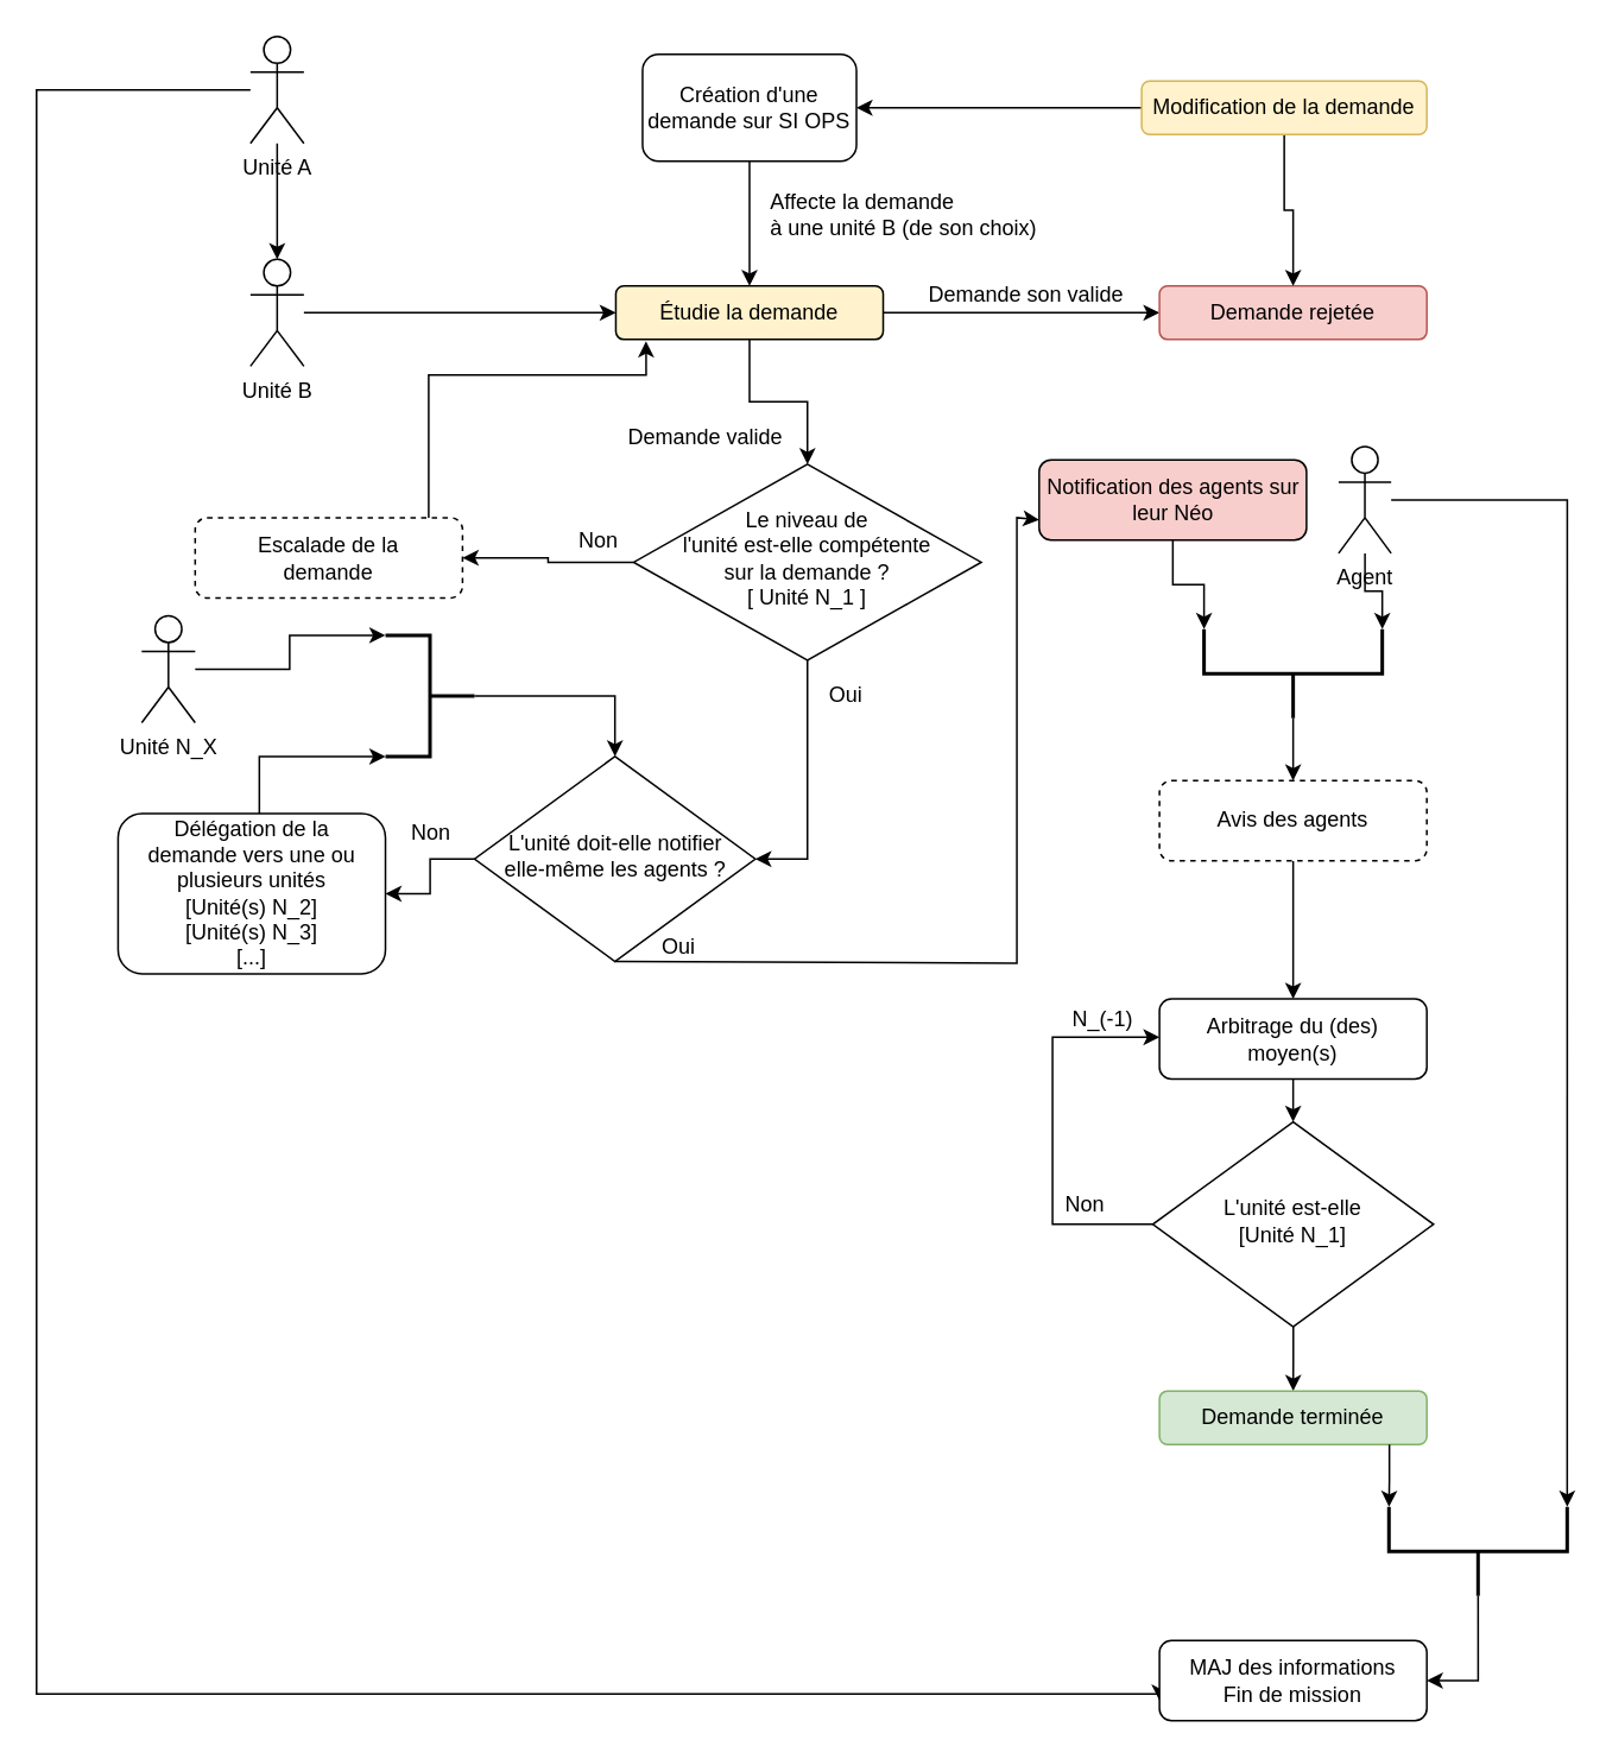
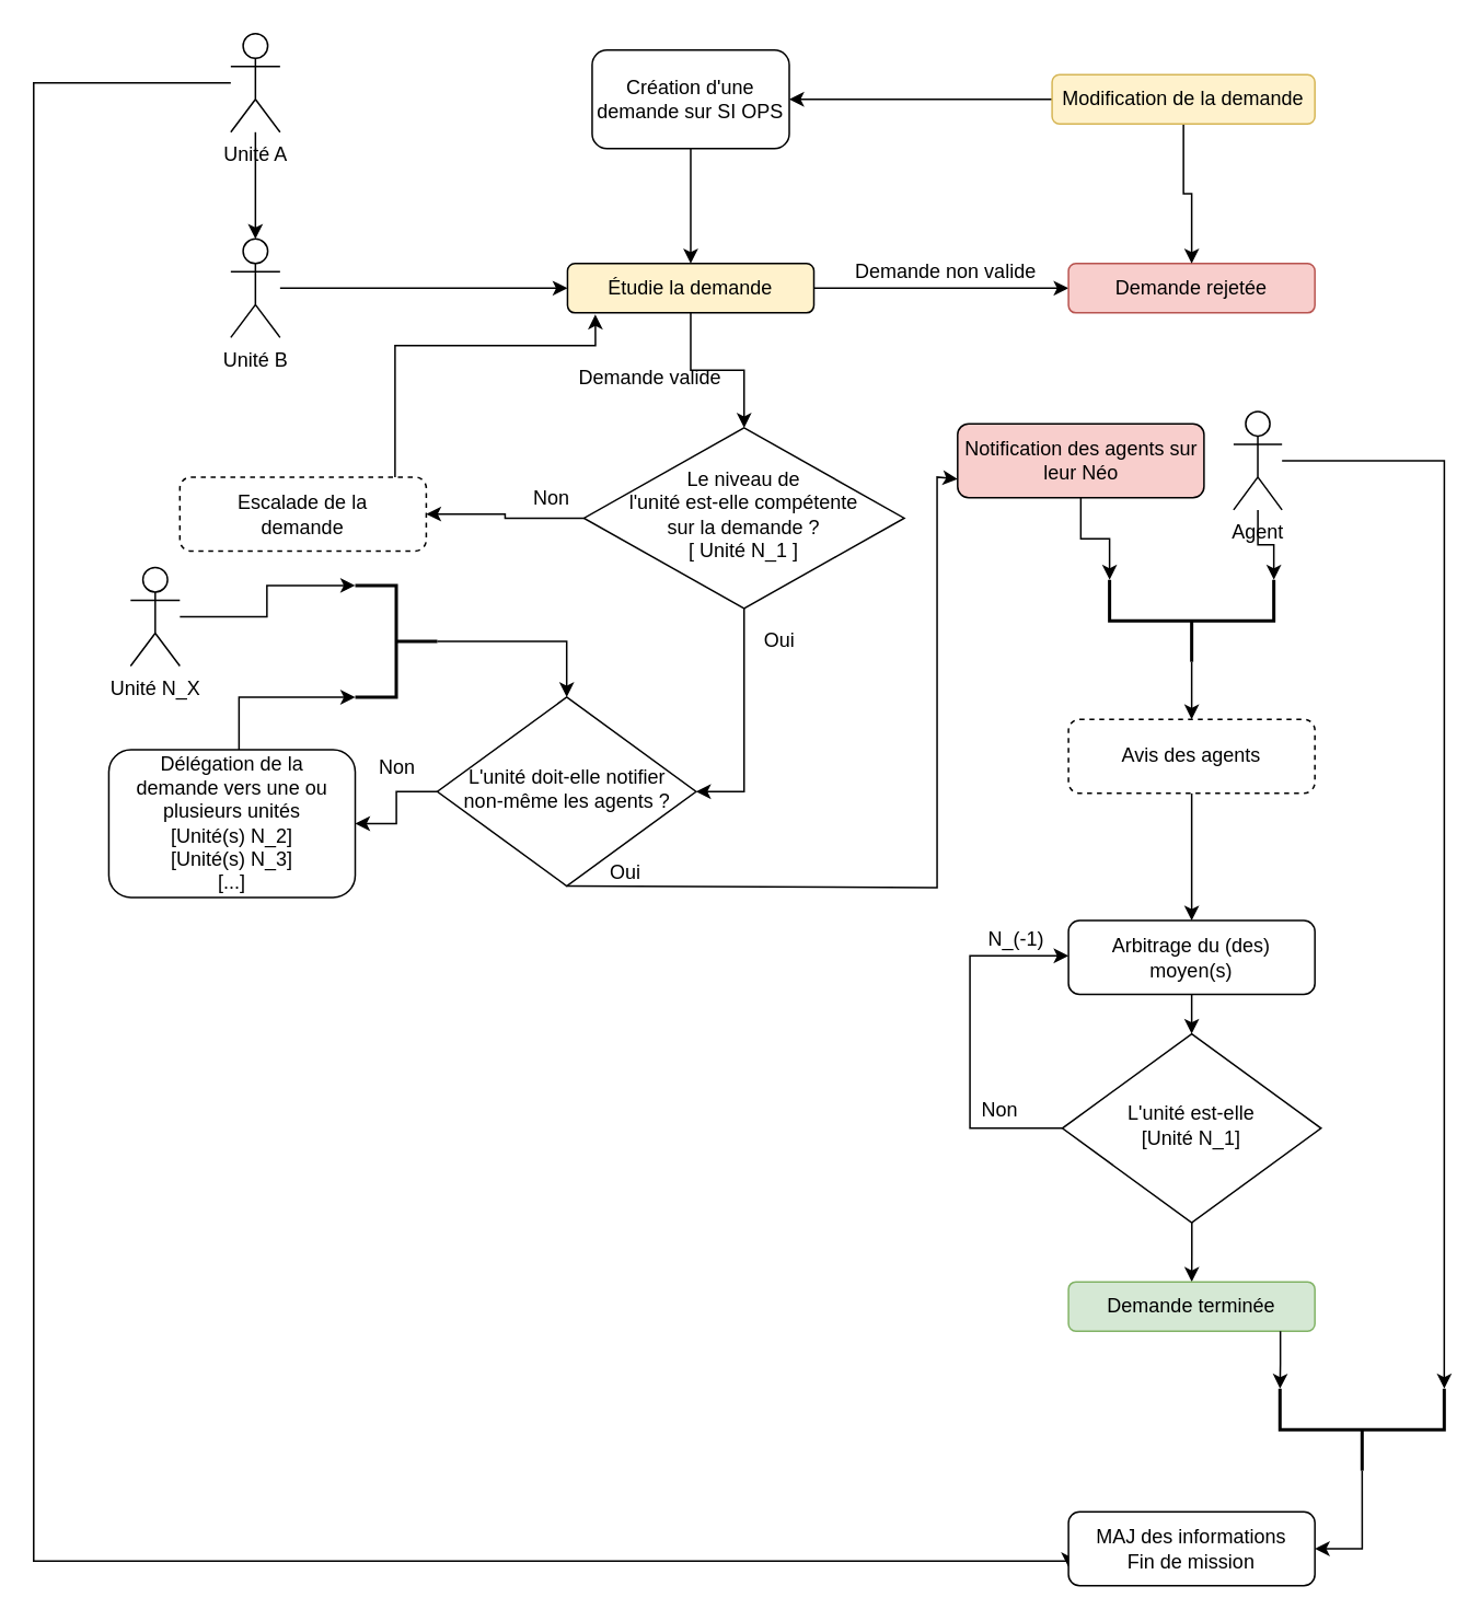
- <mxCell id="10" value="Affecte la demande&lt;br&gt;à une unité B (de son choix)" style="text;html=1;align=left;verticalAlign=middle;resizable=0;points=[];autosize=1;strokeColor=none;fillColor=none;" vertex="1" parent="1"><mxGeometry x="430" y="100" width="170" height="40" as="geometry" /></mxCell>
- <mxCell id="14" value="Demande son valide" style="text;html=1;align=center;verticalAlign=middle;resizable=0;points=[];autosize=1;strokeColor=none;fillColor=none;" vertex="1" parent="1"><mxGeometry x="510" y="150" width="130" height="30" as="geometry" /></mxCell>
+ <mxCell id="14" value="Demande non valide" style="text;html=1;align=center;verticalAlign=middle;resizable=0;points=[];autosize=1;strokeColor=none;fillColor=none;" vertex="1" parent="1"><mxGeometry x="510" y="150" width="130" height="30" as="geometry" /></mxCell>
- <mxCell id="47" value="Demande valide" style="text;html=1;align=center;verticalAlign=middle;resizable=0;points=[];autosize=1;strokeColor=none;fillColor=none;" vertex="1" parent="1"><mxGeometry x="340" y="230" width="110" height="30" as="geometry" /></mxCell>
+ <mxCell id="47" value="Demande valide" style="text;html=1;align=center;verticalAlign=middle;resizable=0;points=[];autosize=1;strokeColor=none;fillColor=none;" vertex="1" parent="1"><mxGeometry x="340" y="215" width="110" height="30" as="geometry" /></mxCell>
- <mxCell id="22" value="L'unité doit-elle notifier&lt;br&gt;elle-même les agents ?" style="rhombus;whiteSpace=wrap;html=1;shadow=0;fontFamily=Helvetica;fontSize=12;align=center;strokeWidth=1;spacing=6;spacingTop=-4;" vertex="1" parent="1"><mxGeometry x="265.75" y="424" width="157.5" height="115" as="geometry" /></mxCell>
+ <mxCell id="22" value="L'unité doit-elle notifier&lt;br&gt;non-même les agents ?" style="rhombus;whiteSpace=wrap;html=1;shadow=0;fontFamily=Helvetica;fontSize=12;align=center;strokeWidth=1;spacing=6;spacingTop=-4;" vertex="1" parent="1"><mxGeometry x="265.75" y="424" width="157.5" height="115" as="geometry" /></mxCell>
